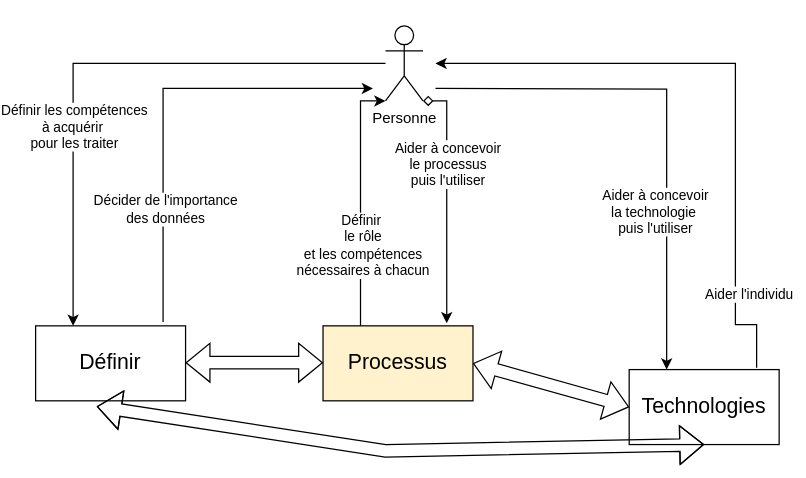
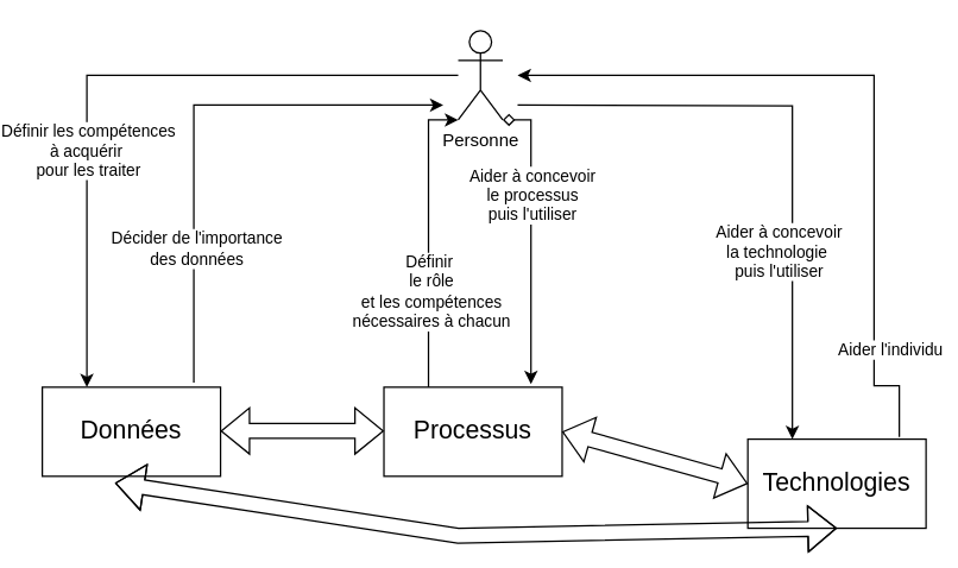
- <mxCell id="5" value="Définir" style="whiteSpace=wrap;html=1;verticalAlign=middle;fontSize=17;" parent="1" vertex="1"><mxGeometry x="20" y="260" width="120" height="60" as="geometry" /></mxCell>
+ <mxCell id="5" value="Données" style="whiteSpace=wrap;html=1;verticalAlign=middle;fontSize=17;" parent="1" vertex="1"><mxGeometry x="20" y="260" width="120" height="60" as="geometry" /></mxCell>
- <mxCell id="13" value="Processus" style="whiteSpace=wrap;html=1;verticalAlign=middle;fontSize=17;fillColor=#fff2cc;" parent="1" vertex="1"><mxGeometry x="250" y="260" width="120" height="60" as="geometry" /></mxCell>
+ <mxCell id="13" value="Processus" style="whiteSpace=wrap;html=1;verticalAlign=middle;fontSize=17;" parent="1" vertex="1"><mxGeometry x="250" y="260" width="120" height="60" as="geometry" /></mxCell>
